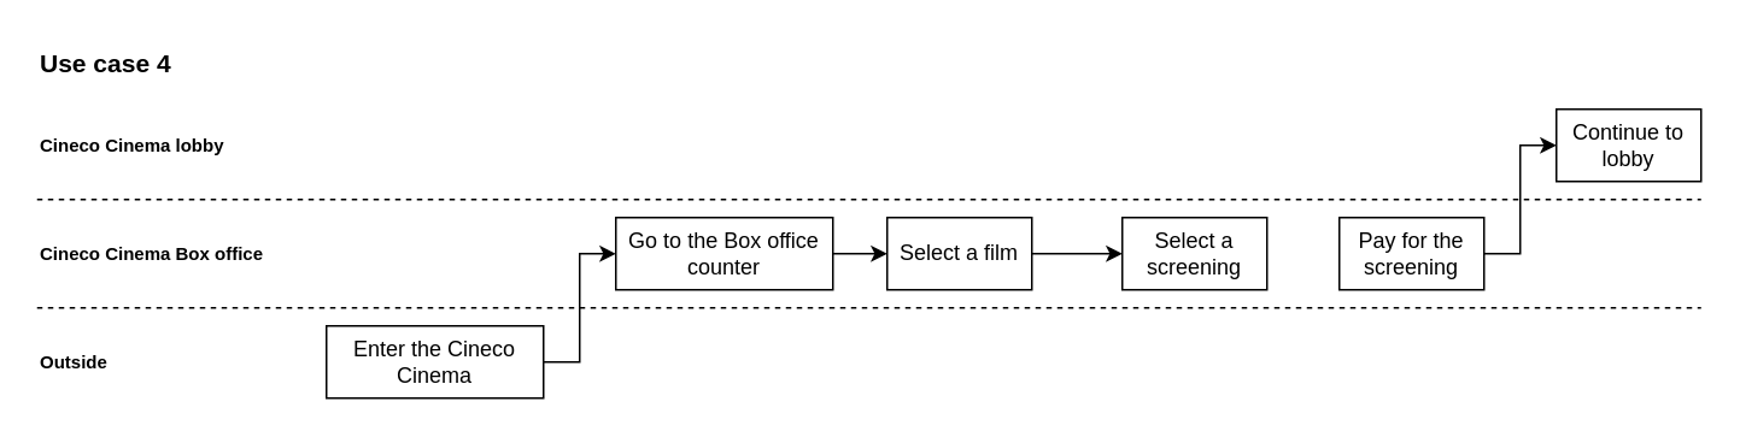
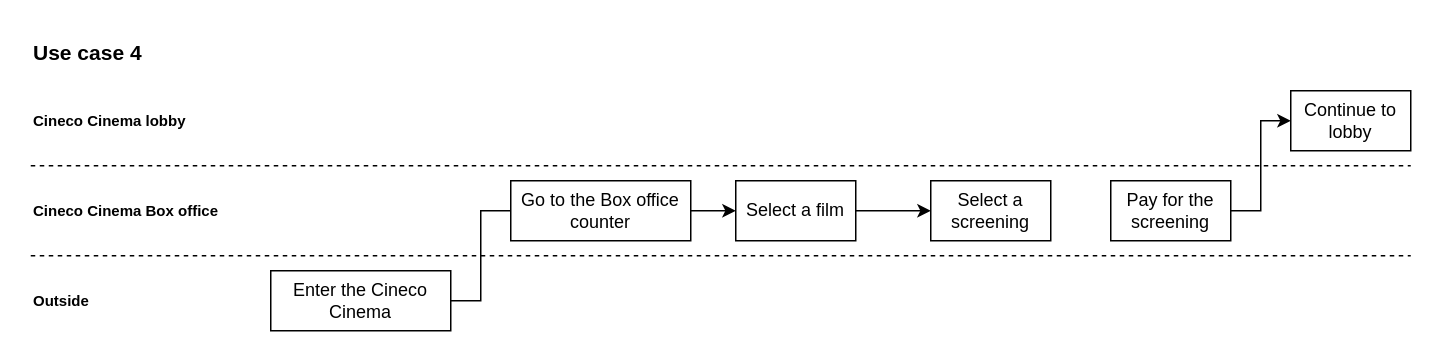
- <mxCell id="2" style="edgeStyle=orthogonalEdgeStyle;rounded=0;orthogonalLoop=1;jettySize=auto;html=1;entryX=0;entryY=0.5;entryDx=0;entryDy=0;" edge="1" parent="1" source="3" target="5"><mxGeometry relative="1" as="geometry" /></mxCell>
+ <mxCell id="2" style="edgeStyle=orthogonalEdgeStyle;rounded=0;orthogonalLoop=1;jettySize=auto;html=1;entryX=0;entryY=0.5;entryDx=0;entryDy=0;endArrow=none;" edge="1" parent="1" source="3" target="5"><mxGeometry relative="1" as="geometry" /></mxCell>
